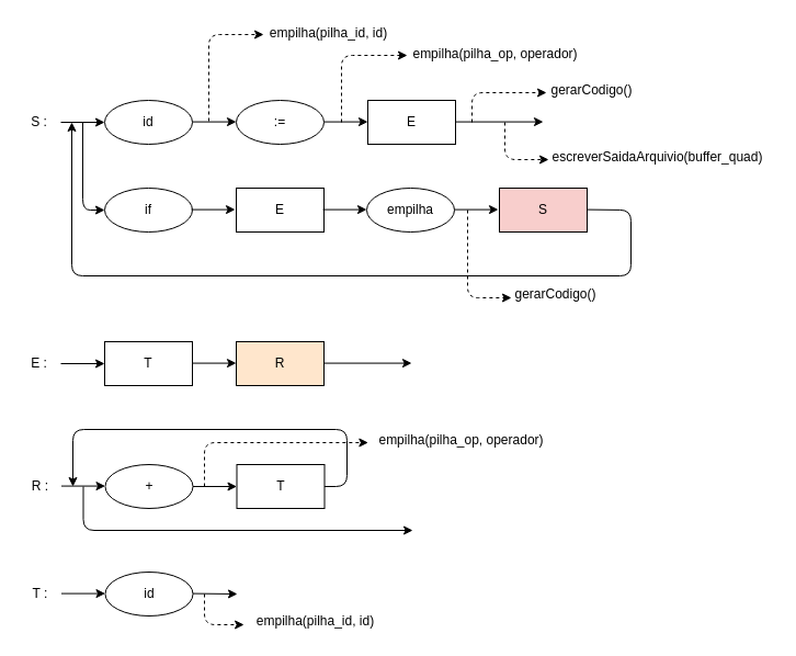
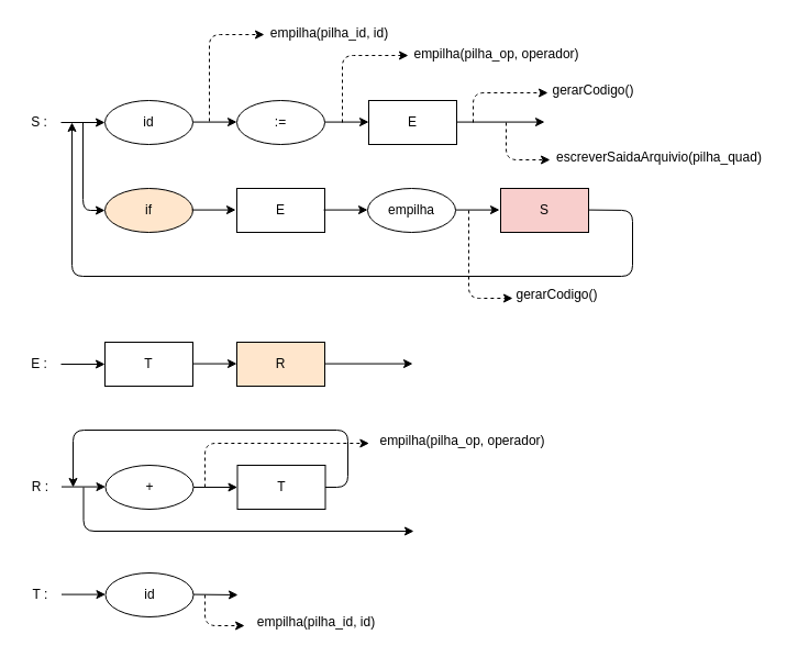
- <mxCell id="39" value="escreverSaidaArquivio(buffer_quad)" style="text;html=1;align=center;verticalAlign=middle;resizable=0;points=[];autosize=1;" parent="1" vertex="1"><mxGeometry x="494" y="133" width="210" height="20" as="geometry" /></mxCell>
+ <mxCell id="39" value="escreverSaidaArquivio(pilha_quad)" style="text;html=1;align=center;verticalAlign=middle;resizable=0;points=[];autosize=1;" parent="1" vertex="1"><mxGeometry x="494" y="133" width="210" height="20" as="geometry" /></mxCell>
- <mxCell id="10" value="if" style="ellipse;whiteSpace=wrap;html=1;" parent="1" vertex="1"><mxGeometry x="95" y="171" width="80" height="40" as="geometry" /></mxCell>
+ <mxCell id="10" value="if" style="ellipse;whiteSpace=wrap;html=1;fillColor=#ffe6cc;" parent="1" vertex="1"><mxGeometry x="95" y="171" width="80" height="40" as="geometry" /></mxCell>
